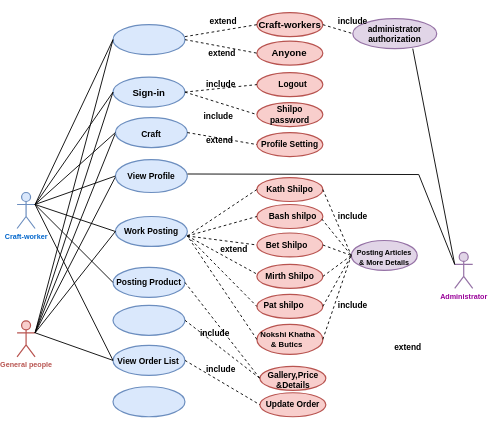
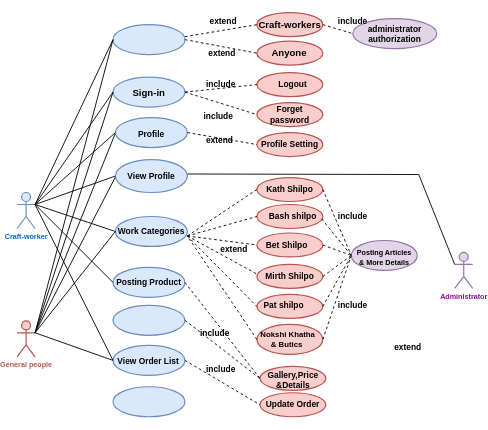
- <mxCell id="28" value="&lt;b&gt;Shilpo password&lt;/b&gt;" style="text;html=1;strokeColor=none;fillColor=none;align=center;verticalAlign=middle;whiteSpace=wrap;rounded=0;fontSize=14;fontColor=#000000;" parent="1" vertex="1"><mxGeometry x="445" y="175" width="60" height="30" as="geometry" /></mxCell>
+ <mxCell id="28" value="&lt;b&gt;Forget password&lt;/b&gt;" style="text;html=1;strokeColor=none;fillColor=none;align=center;verticalAlign=middle;whiteSpace=wrap;rounded=0;fontSize=14;fontColor=#000000;" parent="1" vertex="1"><mxGeometry x="445" y="175" width="60" height="30" as="geometry" /></mxCell>
- <mxCell id="31" value="&lt;b&gt;Craft&lt;/b&gt;" style="text;html=1;strokeColor=none;fillColor=none;align=center;verticalAlign=middle;whiteSpace=wrap;rounded=0;fontSize=14;fontColor=#000000;" parent="1" vertex="1"><mxGeometry x="214" y="207.5" width="60" height="30" as="geometry" /></mxCell>
+ <mxCell id="31" value="&lt;b&gt;Profile&lt;/b&gt;" style="text;html=1;strokeColor=none;fillColor=none;align=center;verticalAlign=middle;whiteSpace=wrap;rounded=0;fontSize=14;fontColor=#000000;" parent="1" vertex="1"><mxGeometry x="214" y="207.5" width="60" height="30" as="geometry" /></mxCell>
- <mxCell id="84" value="" style="endArrow=none;html=1;rounded=0;fontSize=14;strokeColor=default;strokeWidth=1.5;exitX=0;exitY=0.333;exitDx=0;exitDy=0;exitPerimeter=0;entryX=0.75;entryY=1;entryDx=0;entryDy=0;" edge="1" parent="1" source="4" target="20"><mxGeometry width="50" height="50" relative="1" as="geometry"><mxPoint x="720" y="250" as="sourcePoint" /><mxPoint x="660" y="100" as="targetPoint" /></mxGeometry></mxCell>
- <mxCell id="37" value="&lt;b&gt;Work &lt;span style=&quot;font-family: &amp;#34;arial&amp;#34; ; color: rgb(0 , 0 , 0) ; background-color: transparent ; font-style: normal ; font-variant: normal ; text-decoration: none ; vertical-align: baseline&quot; id=&quot;docs-internal-guid-b7d664e6-7fff-4944-9143-4917c589e76c&quot;&gt;Posting&lt;/span&gt;&lt;/b&gt;" style="text;html=1;strokeColor=none;fillColor=none;align=center;verticalAlign=middle;whiteSpace=wrap;rounded=0;fontSize=14;fontColor=#000000;" parent="1" vertex="1"><mxGeometry x="184" y="370" width="120" height="30" as="geometry" /></mxCell>
+ <mxCell id="37" value="&lt;b&gt;Work &lt;span style=&quot;font-family: &amp;#34;arial&amp;#34; ; color: rgb(0 , 0 , 0) ; background-color: transparent ; font-style: normal ; font-variant: normal ; text-decoration: none ; vertical-align: baseline&quot; id=&quot;docs-internal-guid-b7d664e6-7fff-4944-9143-4917c589e76c&quot;&gt;Categories&lt;/span&gt;&lt;/b&gt;" style="text;html=1;strokeColor=none;fillColor=none;align=center;verticalAlign=middle;whiteSpace=wrap;rounded=0;fontSize=14;fontColor=#000000;" parent="1" vertex="1"><mxGeometry x="184" y="370" width="120" height="30" as="geometry" /></mxCell>
